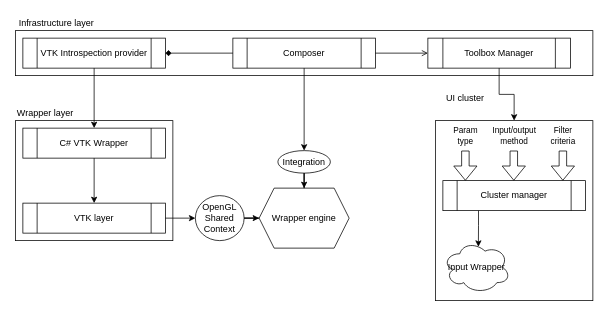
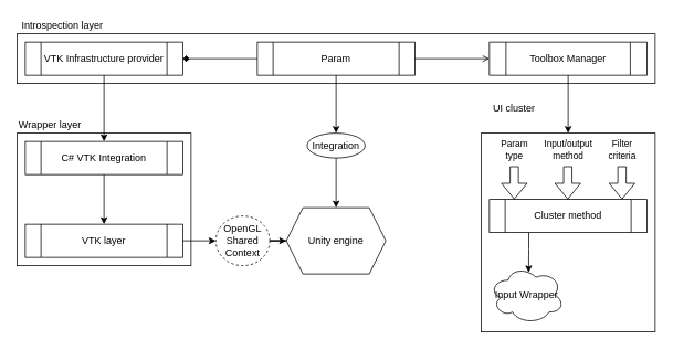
- <mxCell id="3" value="Infrastructure layer" style="text;html=1;strokeColor=none;fillColor=none;align=center;verticalAlign=middle;whiteSpace=wrap;rounded=0;" parent="1" vertex="1"><mxGeometry x="20" y="20" width="110" height="20" as="geometry" /></mxCell>
+ <mxCell id="3" value="Introspection layer" style="text;html=1;strokeColor=none;fillColor=none;align=center;verticalAlign=middle;whiteSpace=wrap;rounded=0;" parent="1" vertex="1"><mxGeometry x="20" y="20" width="110" height="20" as="geometry" /></mxCell>
- <mxCell id="5" value="VTK Introspection provider" style="shape=process;whiteSpace=wrap;html=1;backgroundOutline=1;fillColor=none;" parent="1" vertex="1"><mxGeometry x="30" y="50" width="190" height="40" as="geometry" /></mxCell>
+ <mxCell id="5" value="VTK Infrastructure provider" style="shape=process;whiteSpace=wrap;html=1;backgroundOutline=1;fillColor=none;" parent="1" vertex="1"><mxGeometry x="30" y="50" width="190" height="40" as="geometry" /></mxCell>
- <mxCell id="11" value="Composer" style="shape=process;whiteSpace=wrap;html=1;backgroundOutline=1;fillColor=none;" parent="1" vertex="1"><mxGeometry x="310" y="50" width="190" height="40" as="geometry" /></mxCell>
+ <mxCell id="11" value="Param" style="shape=process;whiteSpace=wrap;html=1;backgroundOutline=1;fillColor=none;" parent="1" vertex="1"><mxGeometry x="310" y="50" width="190" height="40" as="geometry" /></mxCell>
- <mxCell id="7" value="Toolbox Manager" style="shape=process;whiteSpace=wrap;html=1;backgroundOutline=1;fillColor=none;size=0.105;" parent="1" vertex="1"><mxGeometry x="570" y="50" width="190" height="40" as="geometry" /></mxCell>
+ <mxCell id="7" value="Toolbox Manager" style="shape=process;whiteSpace=wrap;html=1;backgroundOutline=1;fillColor=none;size=0.105;" parent="1" vertex="1"><mxGeometry x="590" y="50" width="190" height="40" as="geometry" /></mxCell>
- <mxCell id="15" value="C# VTK Wrapper" style="shape=process;whiteSpace=wrap;html=1;backgroundOutline=1;fillColor=none;" parent="1" vertex="1"><mxGeometry x="30" y="170" width="190" height="40" as="geometry" /></mxCell>
+ <mxCell id="15" value="C# VTK Integration" style="shape=process;whiteSpace=wrap;html=1;backgroundOutline=1;fillColor=none;" parent="1" vertex="1"><mxGeometry x="30" y="170" width="190" height="40" as="geometry" /></mxCell>
- <mxCell id="28" value="Integration" style="ellipse;whiteSpace=wrap;html=1;fillColor=none;" parent="1" vertex="1"><mxGeometry x="370" y="200" width="70" height="30" as="geometry" /></mxCell>
+ <mxCell id="28" value="Integration" style="ellipse;whiteSpace=wrap;html=1;fillColor=none;" parent="1" vertex="1"><mxGeometry x="370" y="160" width="70" height="30" as="geometry" /></mxCell>
- <mxCell id="21" value="Cluster manager" style="shape=process;whiteSpace=wrap;html=1;backgroundOutline=1;fillColor=none;" parent="1" vertex="1"><mxGeometry x="590" y="240" width="190" height="40" as="geometry" /></mxCell>
+ <mxCell id="21" value="Cluster method" style="shape=process;whiteSpace=wrap;html=1;backgroundOutline=1;fillColor=none;" parent="1" vertex="1"><mxGeometry x="590" y="240" width="190" height="40" as="geometry" /></mxCell>
- <mxCell id="30" value="OpenGL&lt;br&gt;Shared&lt;br&gt;Context" style="ellipse;whiteSpace=wrap;html=1;fillColor=none;" parent="1" vertex="1"><mxGeometry x="260" y="260" width="65" height="60" as="geometry" /></mxCell>
+ <mxCell id="30" value="OpenGL&lt;br&gt;Shared&lt;br&gt;Context" style="ellipse;whiteSpace=wrap;html=1;fillColor=none;dashed=1;" parent="1" vertex="1"><mxGeometry x="260" y="260" width="65" height="60" as="geometry" /></mxCell>
- <mxCell id="26" value="Wrapper engine" style="shape=hexagon;perimeter=hexagonPerimeter2;whiteSpace=wrap;html=1;fixedSize=1;fillColor=none;" parent="1" vertex="1"><mxGeometry x="345" y="250" width="120" height="80" as="geometry" /></mxCell>
+ <mxCell id="26" value="Unity engine" style="shape=hexagon;perimeter=hexagonPerimeter2;whiteSpace=wrap;html=1;fixedSize=1;fillColor=none;" parent="1" vertex="1"><mxGeometry x="345" y="250" width="120" height="80" as="geometry" /></mxCell>
